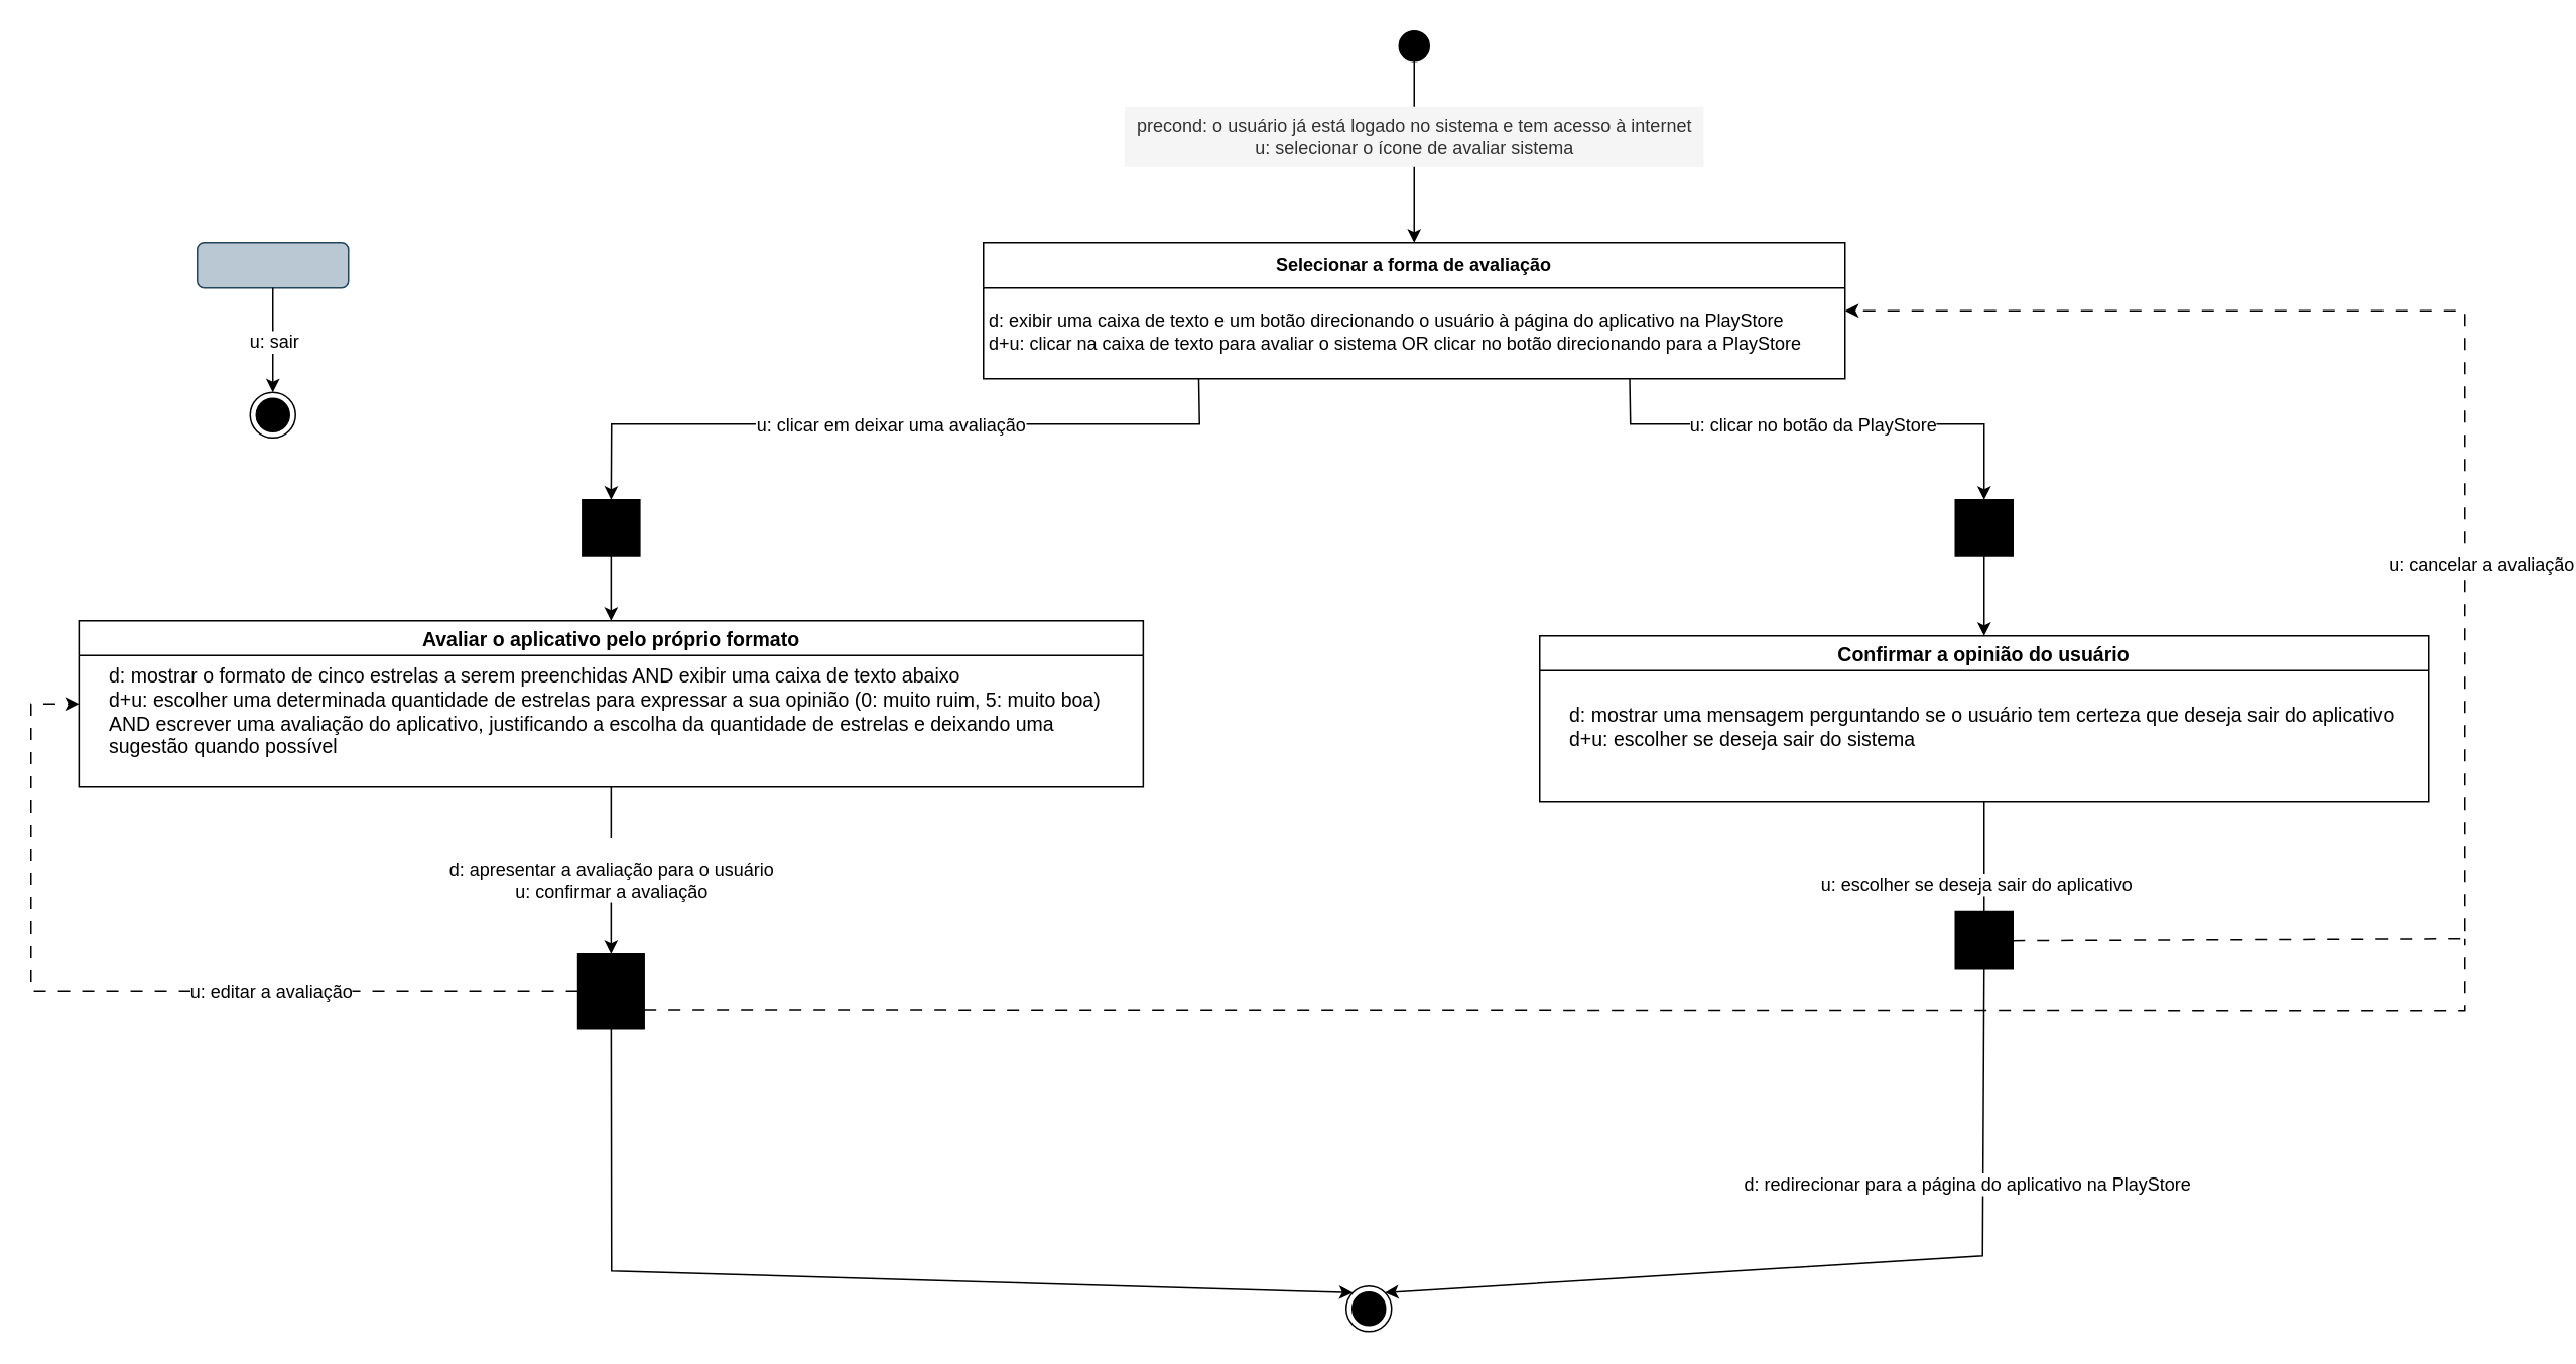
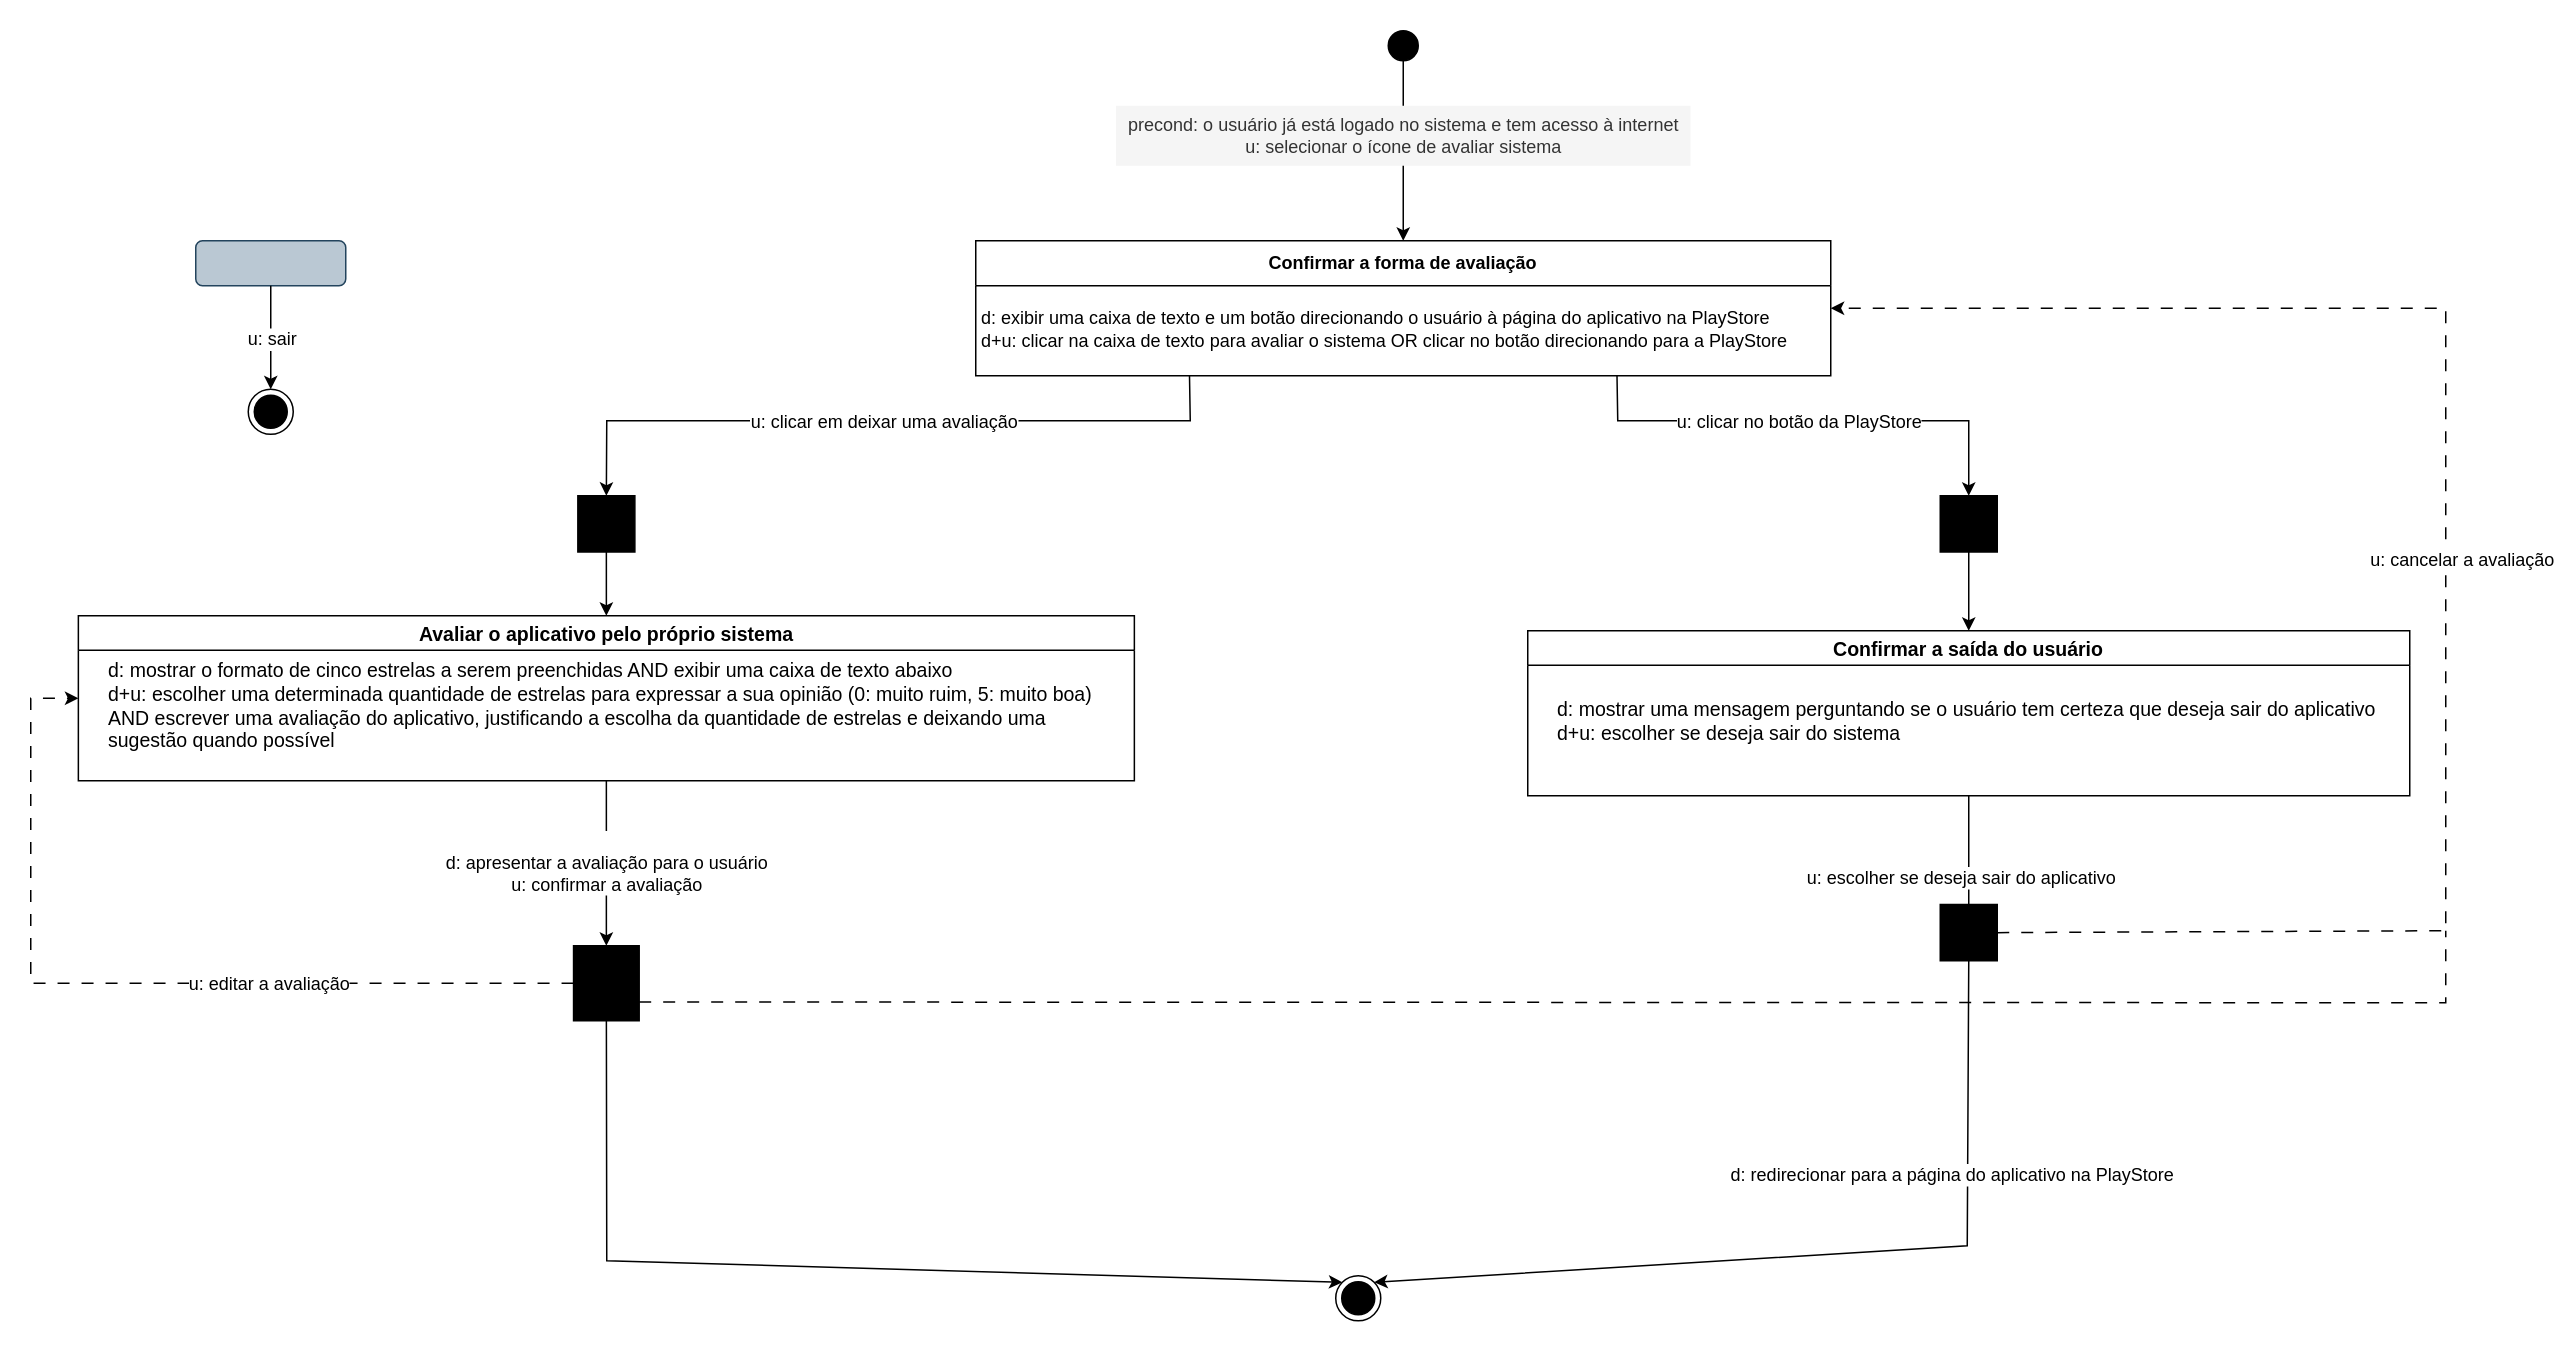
- <mxCell id="15" value="Selecionar a forma de avaliação" style="swimlane;whiteSpace=wrap;html=1;startSize=30;" parent="1" vertex="1"><mxGeometry x="650" width="570" height="90" as="geometry" y="160" /></mxCell>
+ <mxCell id="15" value="Confirmar a forma de avaliação" style="swimlane;whiteSpace=wrap;html=1;startSize=30;" parent="1" vertex="1"><mxGeometry x="650" width="570" height="90" as="geometry" y="160" /></mxCell>
- <mxCell id="2" value="&lt;span style=&quot;font-size: 13px;&quot;&gt;Avaliar o aplicativo pelo próprio formato&lt;/span&gt;" style="swimlane;whiteSpace=wrap;html=1;" parent="1" vertex="1"><mxGeometry x="51.74" y="410" width="704" height="110" as="geometry" /></mxCell>
+ <mxCell id="2" value="&lt;span style=&quot;font-size: 13px;&quot;&gt;Avaliar o aplicativo pelo próprio sistema&lt;/span&gt;" style="swimlane;whiteSpace=wrap;html=1;" parent="1" vertex="1"><mxGeometry x="51.74" y="410" width="704" height="110" as="geometry" /></mxCell>
- <mxCell id="30" value="&lt;span style=&quot;font-size: 13px;&quot;&gt;Confirmar a opinião do usuário&lt;/span&gt;" style="swimlane;whiteSpace=wrap;html=1;" parent="1" vertex="1"><mxGeometry x="1018" y="420" width="588" height="110" as="geometry" /></mxCell>
+ <mxCell id="30" value="&lt;span style=&quot;font-size: 13px;&quot;&gt;Confirmar a saída do usuário&lt;/span&gt;" style="swimlane;whiteSpace=wrap;html=1;" parent="1" vertex="1"><mxGeometry x="1018" y="420" width="588" height="110" as="geometry" /></mxCell>
